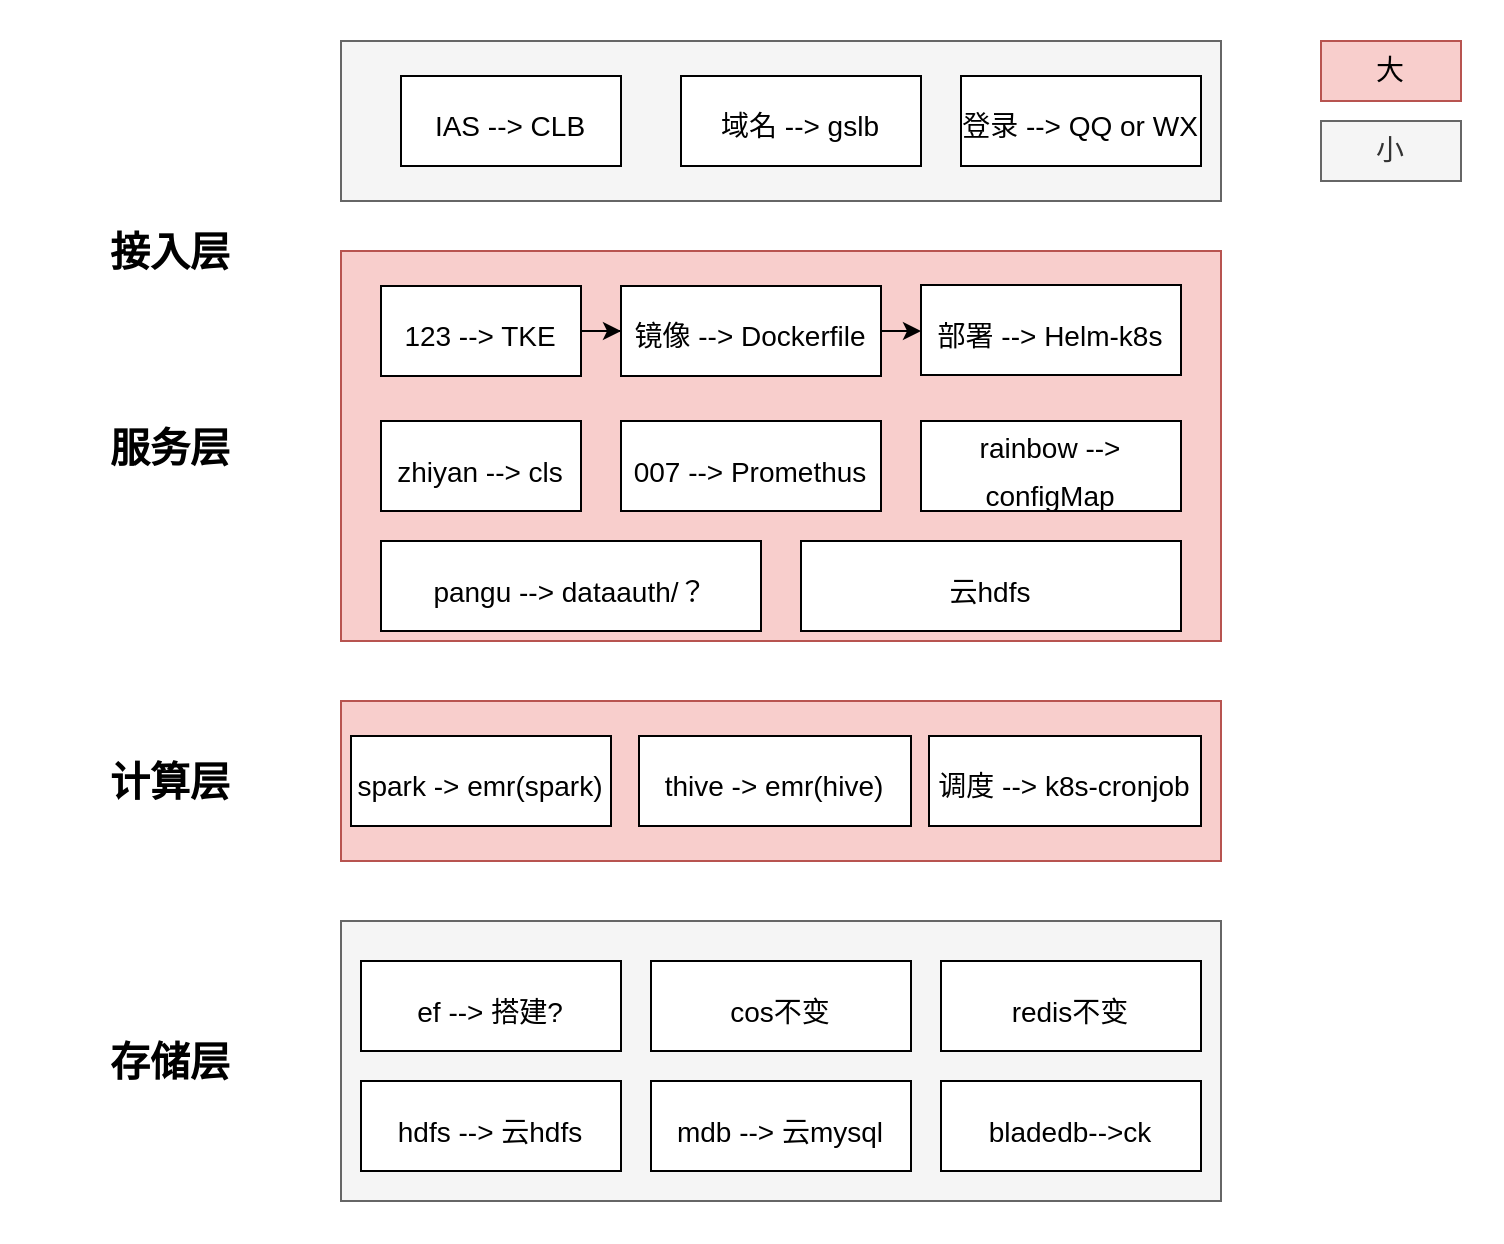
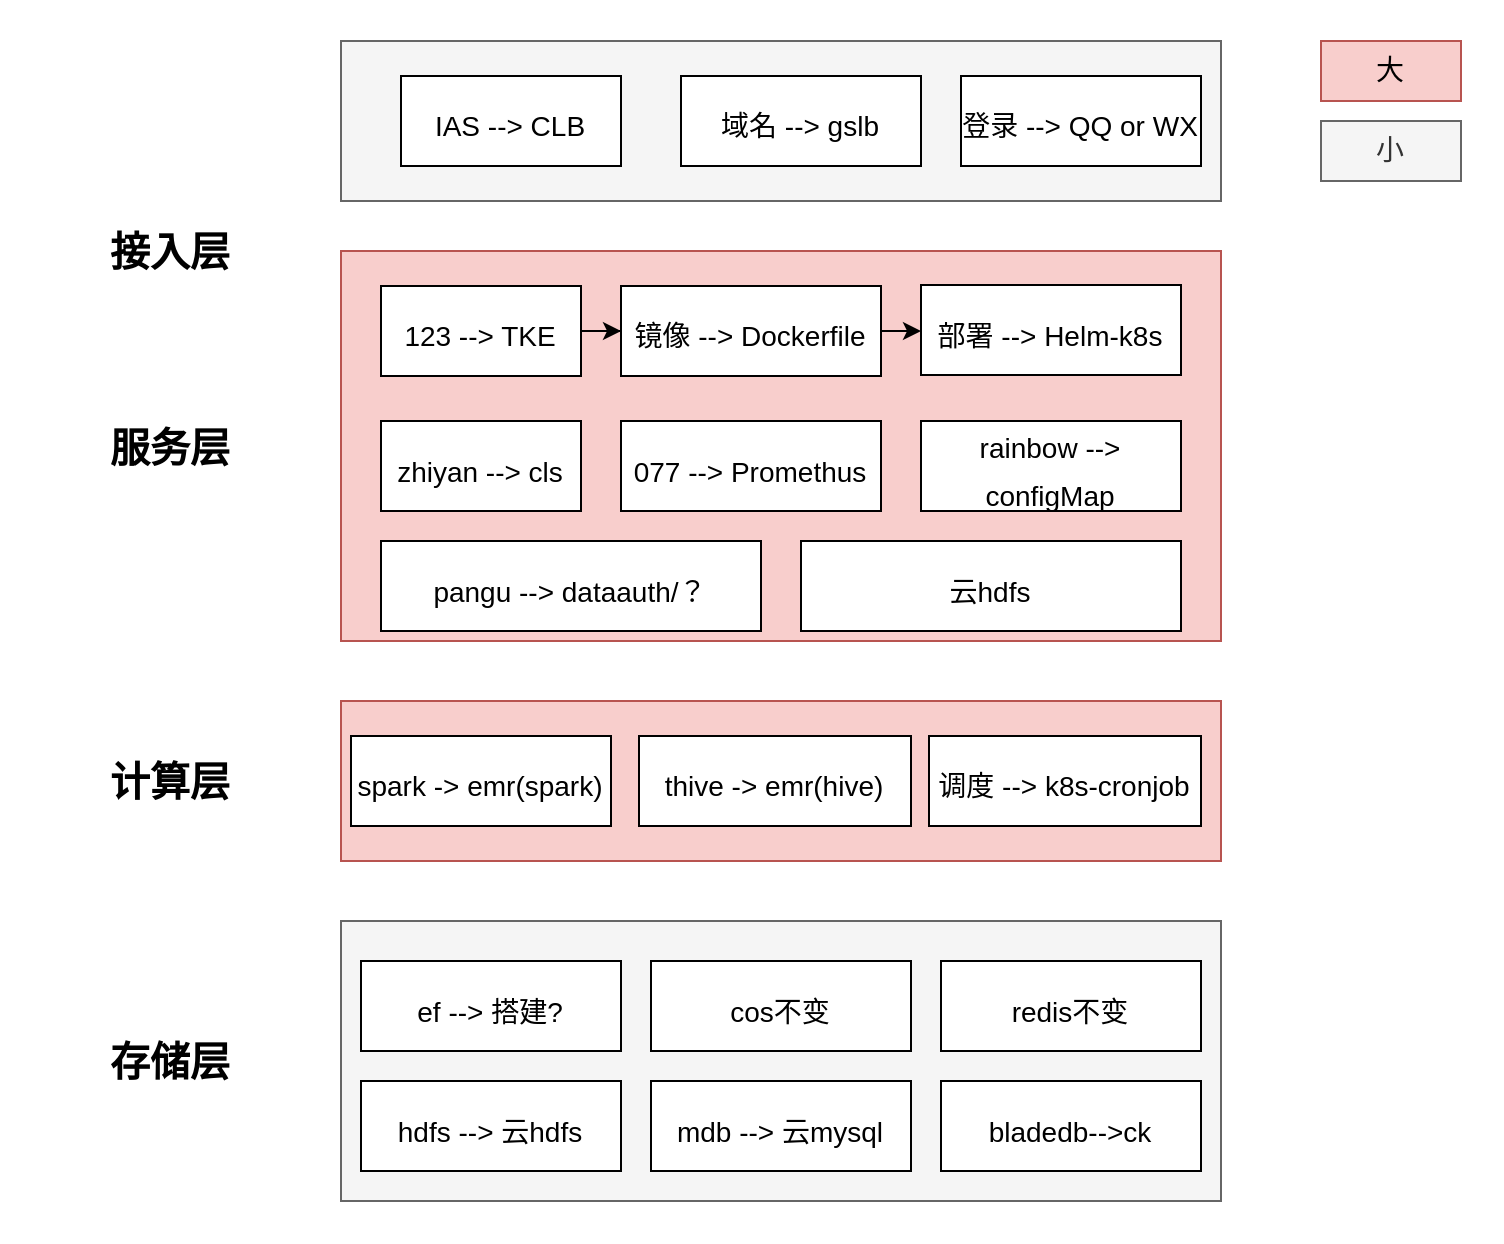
- <mxCell id="13" value="&lt;font style=&quot;font-size: 14px;&quot; color=&quot;#000000&quot;&gt;007 --&amp;gt; Promethus&lt;/font&gt;" style="rounded=0;whiteSpace=wrap;html=1;fontSize=20;fontColor=#FFCCCC;" vertex="1" parent="1"><mxGeometry x="310" y="210" width="130" height="45" as="geometry" /></mxCell>
+ <mxCell id="13" value="&lt;font style=&quot;font-size: 14px;&quot; color=&quot;#000000&quot;&gt;077 --&amp;gt; Promethus&lt;/font&gt;" style="rounded=0;whiteSpace=wrap;html=1;fontSize=20;fontColor=#FFCCCC;" vertex="1" parent="1"><mxGeometry x="310" y="210" width="130" height="45" as="geometry" /></mxCell>
